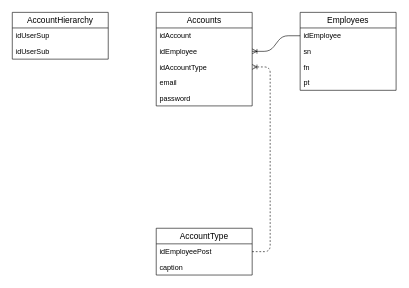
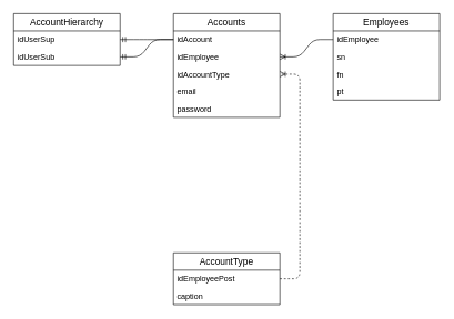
+ <mxCell id="21" value="" style="edgeStyle=entityRelationEdgeStyle;fontSize=12;html=1;endArrow=ERmandOne;" edge="1" parent="1" source="13" target="10"><mxGeometry width="100" height="100" relative="1" as="geometry"><mxPoint x="110" y="290" as="sourcePoint" /><mxPoint x="210" y="190" as="targetPoint" /></mxGeometry></mxCell>
+ <mxCell id="22" value="" style="edgeStyle=entityRelationEdgeStyle;fontSize=12;html=1;endArrow=ERmandOne;" edge="1" parent="1" source="13" target="11"><mxGeometry width="100" height="100" relative="1" as="geometry"><mxPoint x="70" y="290" as="sourcePoint" /><mxPoint x="170" y="190" as="targetPoint" /></mxGeometry></mxCell>
